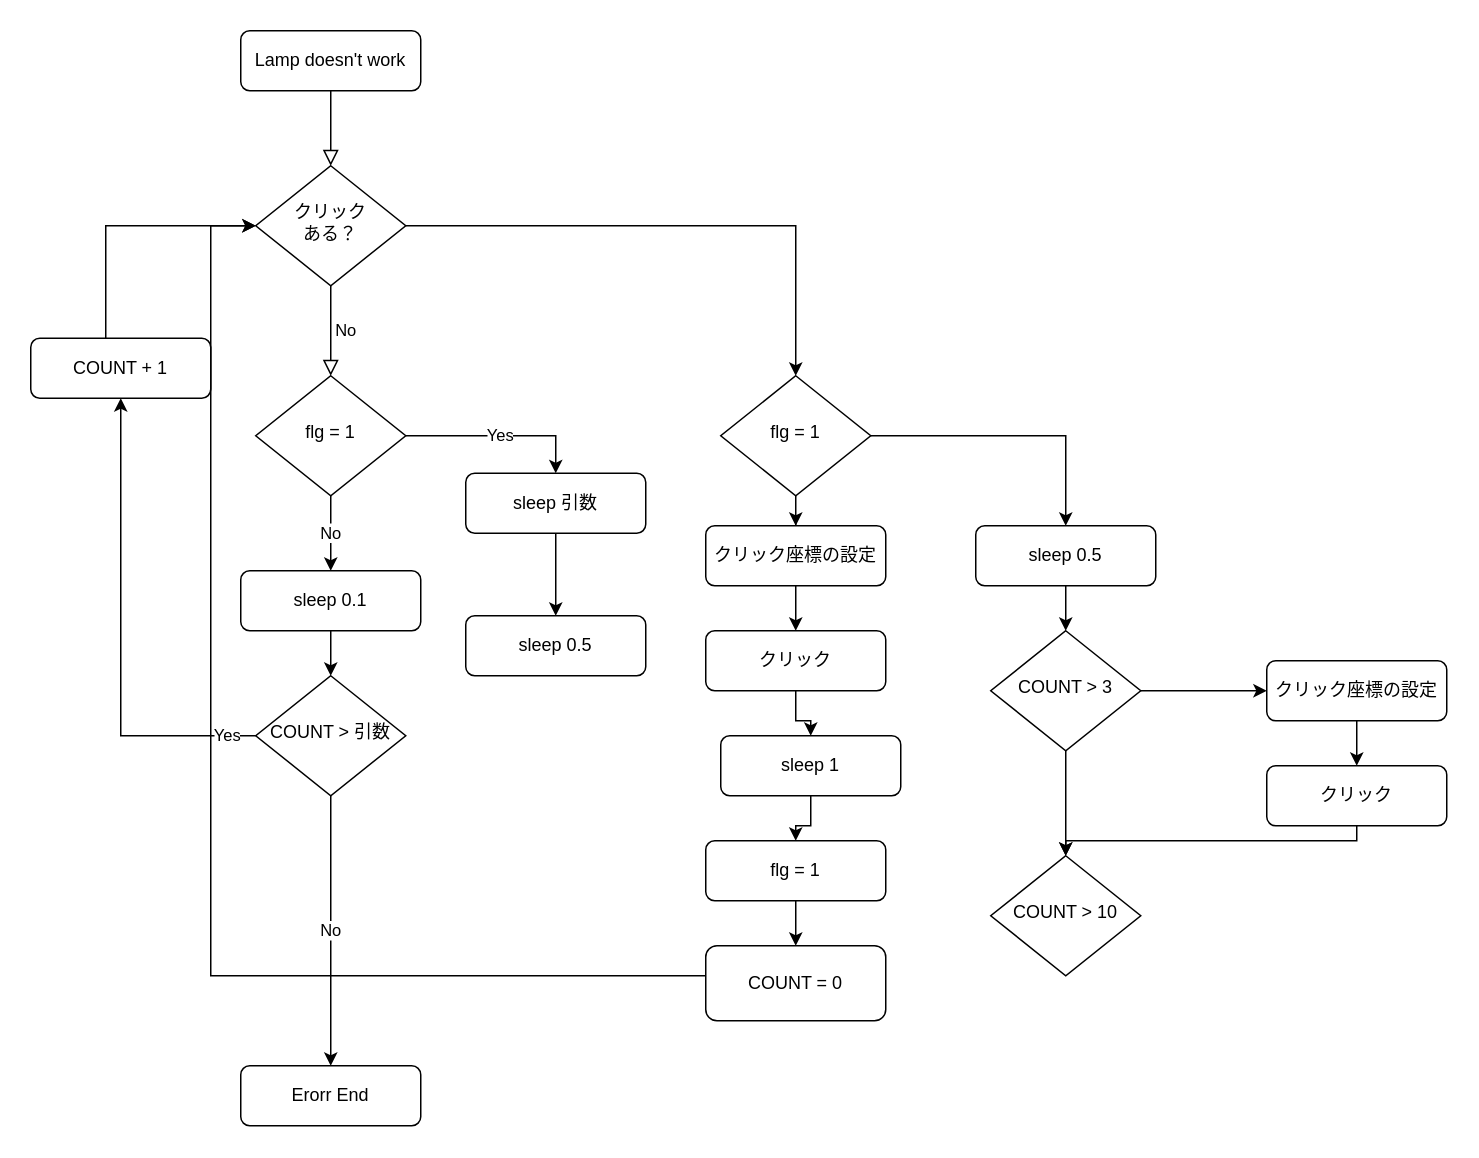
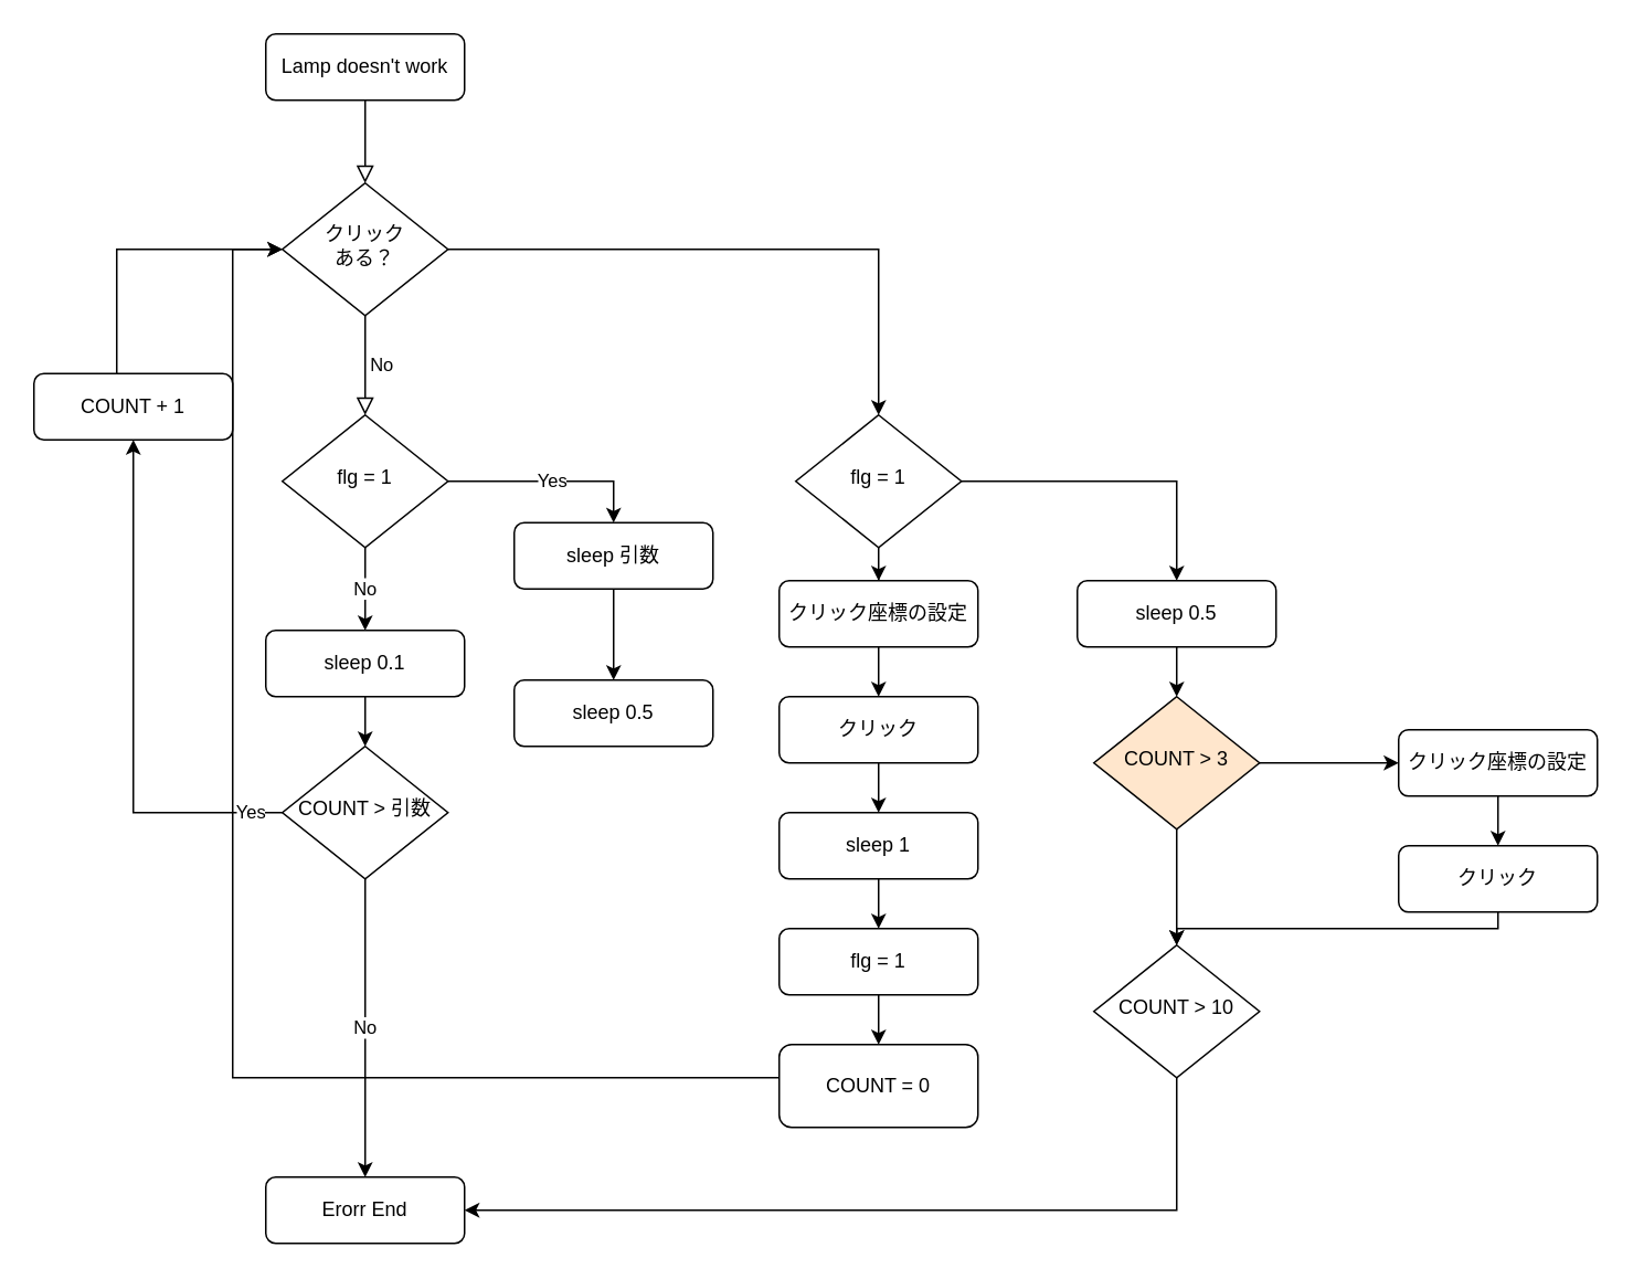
- <mxCell id="41" value="COUNT &amp;gt; 3" style="rhombus;whiteSpace=wrap;html=1;shadow=0;fontFamily=Helvetica;fontSize=12;align=center;strokeWidth=1;spacing=6;spacingTop=-4;" vertex="1" parent="1"><mxGeometry x="660" y="420" width="100" height="80" as="geometry" /></mxCell>
+ <mxCell id="41" value="COUNT &amp;gt; 3" style="rhombus;whiteSpace=wrap;html=1;shadow=0;fontFamily=Helvetica;fontSize=12;align=center;strokeWidth=1;spacing=6;spacingTop=-4;fillColor=#ffe6cc;" vertex="1" parent="1"><mxGeometry x="660" y="420" width="100" height="80" as="geometry" /></mxCell>
- <mxCell id="17" value="sleep 1" style="rounded=1;whiteSpace=wrap;html=1;fontSize=12;glass=0;strokeWidth=1;shadow=0;" vertex="1" parent="1"><mxGeometry x="480" y="490" width="120" height="40" as="geometry" /></mxCell>
+ <mxCell id="17" value="sleep 1" style="rounded=1;whiteSpace=wrap;html=1;fontSize=12;glass=0;strokeWidth=1;shadow=0;" vertex="1" parent="1"><mxGeometry x="470" y="490" width="120" height="40" as="geometry" /></mxCell>
+ <mxCell id="42" style="edgeStyle=orthogonalEdgeStyle;rounded=0;orthogonalLoop=1;jettySize=auto;html=1;entryX=1;entryY=0.5;entryDx=0;entryDy=0;" edge="1" parent="1" source="43" target="22"><mxGeometry relative="1" as="geometry"><Array as="points"><mxPoint x="710" y="610" /></Array></mxGeometry></mxCell>
